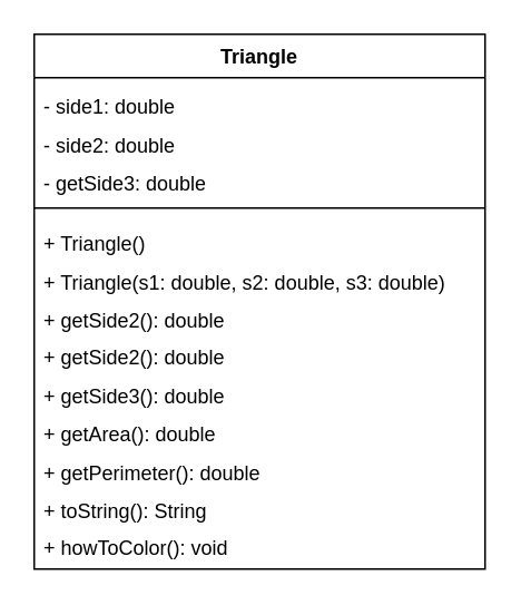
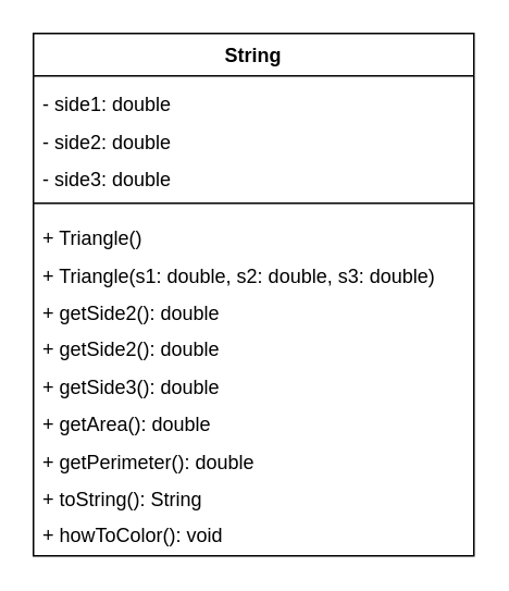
- <mxCell id="2" value="Triangle" style="swimlane;fontStyle=1;align=center;verticalAlign=top;childLayout=stackLayout;horizontal=1;startSize=26;horizontalStack=0;resizeParent=1;resizeParentMax=0;resizeLast=0;collapsible=1;marginBottom=0;whiteSpace=wrap;html=1;" vertex="1" parent="1"><mxGeometry x="20" y="20" width="270" height="320" as="geometry" /></mxCell>
+ <mxCell id="2" value="String" style="swimlane;fontStyle=1;align=center;verticalAlign=top;childLayout=stackLayout;horizontal=1;startSize=26;horizontalStack=0;resizeParent=1;resizeParentMax=0;resizeLast=0;collapsible=1;marginBottom=0;whiteSpace=wrap;html=1;" vertex="1" parent="1"><mxGeometry x="20" y="20" width="270" height="320" as="geometry" /></mxCell>
- <mxCell id="3" value="&lt;div style=&quot;line-height: 190%;&quot;&gt;&lt;div&gt;- side1: double&lt;/div&gt;&lt;div&gt;- side2: double&lt;/div&gt;&lt;div&gt;- getSide3: double&lt;/div&gt;&lt;/div&gt;" style="text;strokeColor=none;fillColor=none;align=left;verticalAlign=top;spacingLeft=4;spacingRight=4;overflow=hidden;rotatable=0;points=[[0,0.5],[1,0.5]];portConstraint=eastwest;whiteSpace=wrap;html=1;" vertex="1" parent="2"><mxGeometry y="26" width="270" height="74" as="geometry" /></mxCell>
+ <mxCell id="3" value="&lt;div style=&quot;line-height: 190%;&quot;&gt;&lt;div&gt;- side1: double&lt;/div&gt;&lt;div&gt;- side2: double&lt;/div&gt;&lt;div&gt;- side3: double&lt;/div&gt;&lt;/div&gt;" style="text;strokeColor=none;fillColor=none;align=left;verticalAlign=top;spacingLeft=4;spacingRight=4;overflow=hidden;rotatable=0;points=[[0,0.5],[1,0.5]];portConstraint=eastwest;whiteSpace=wrap;html=1;" vertex="1" parent="2"><mxGeometry y="26" width="270" height="74" as="geometry" /></mxCell>
